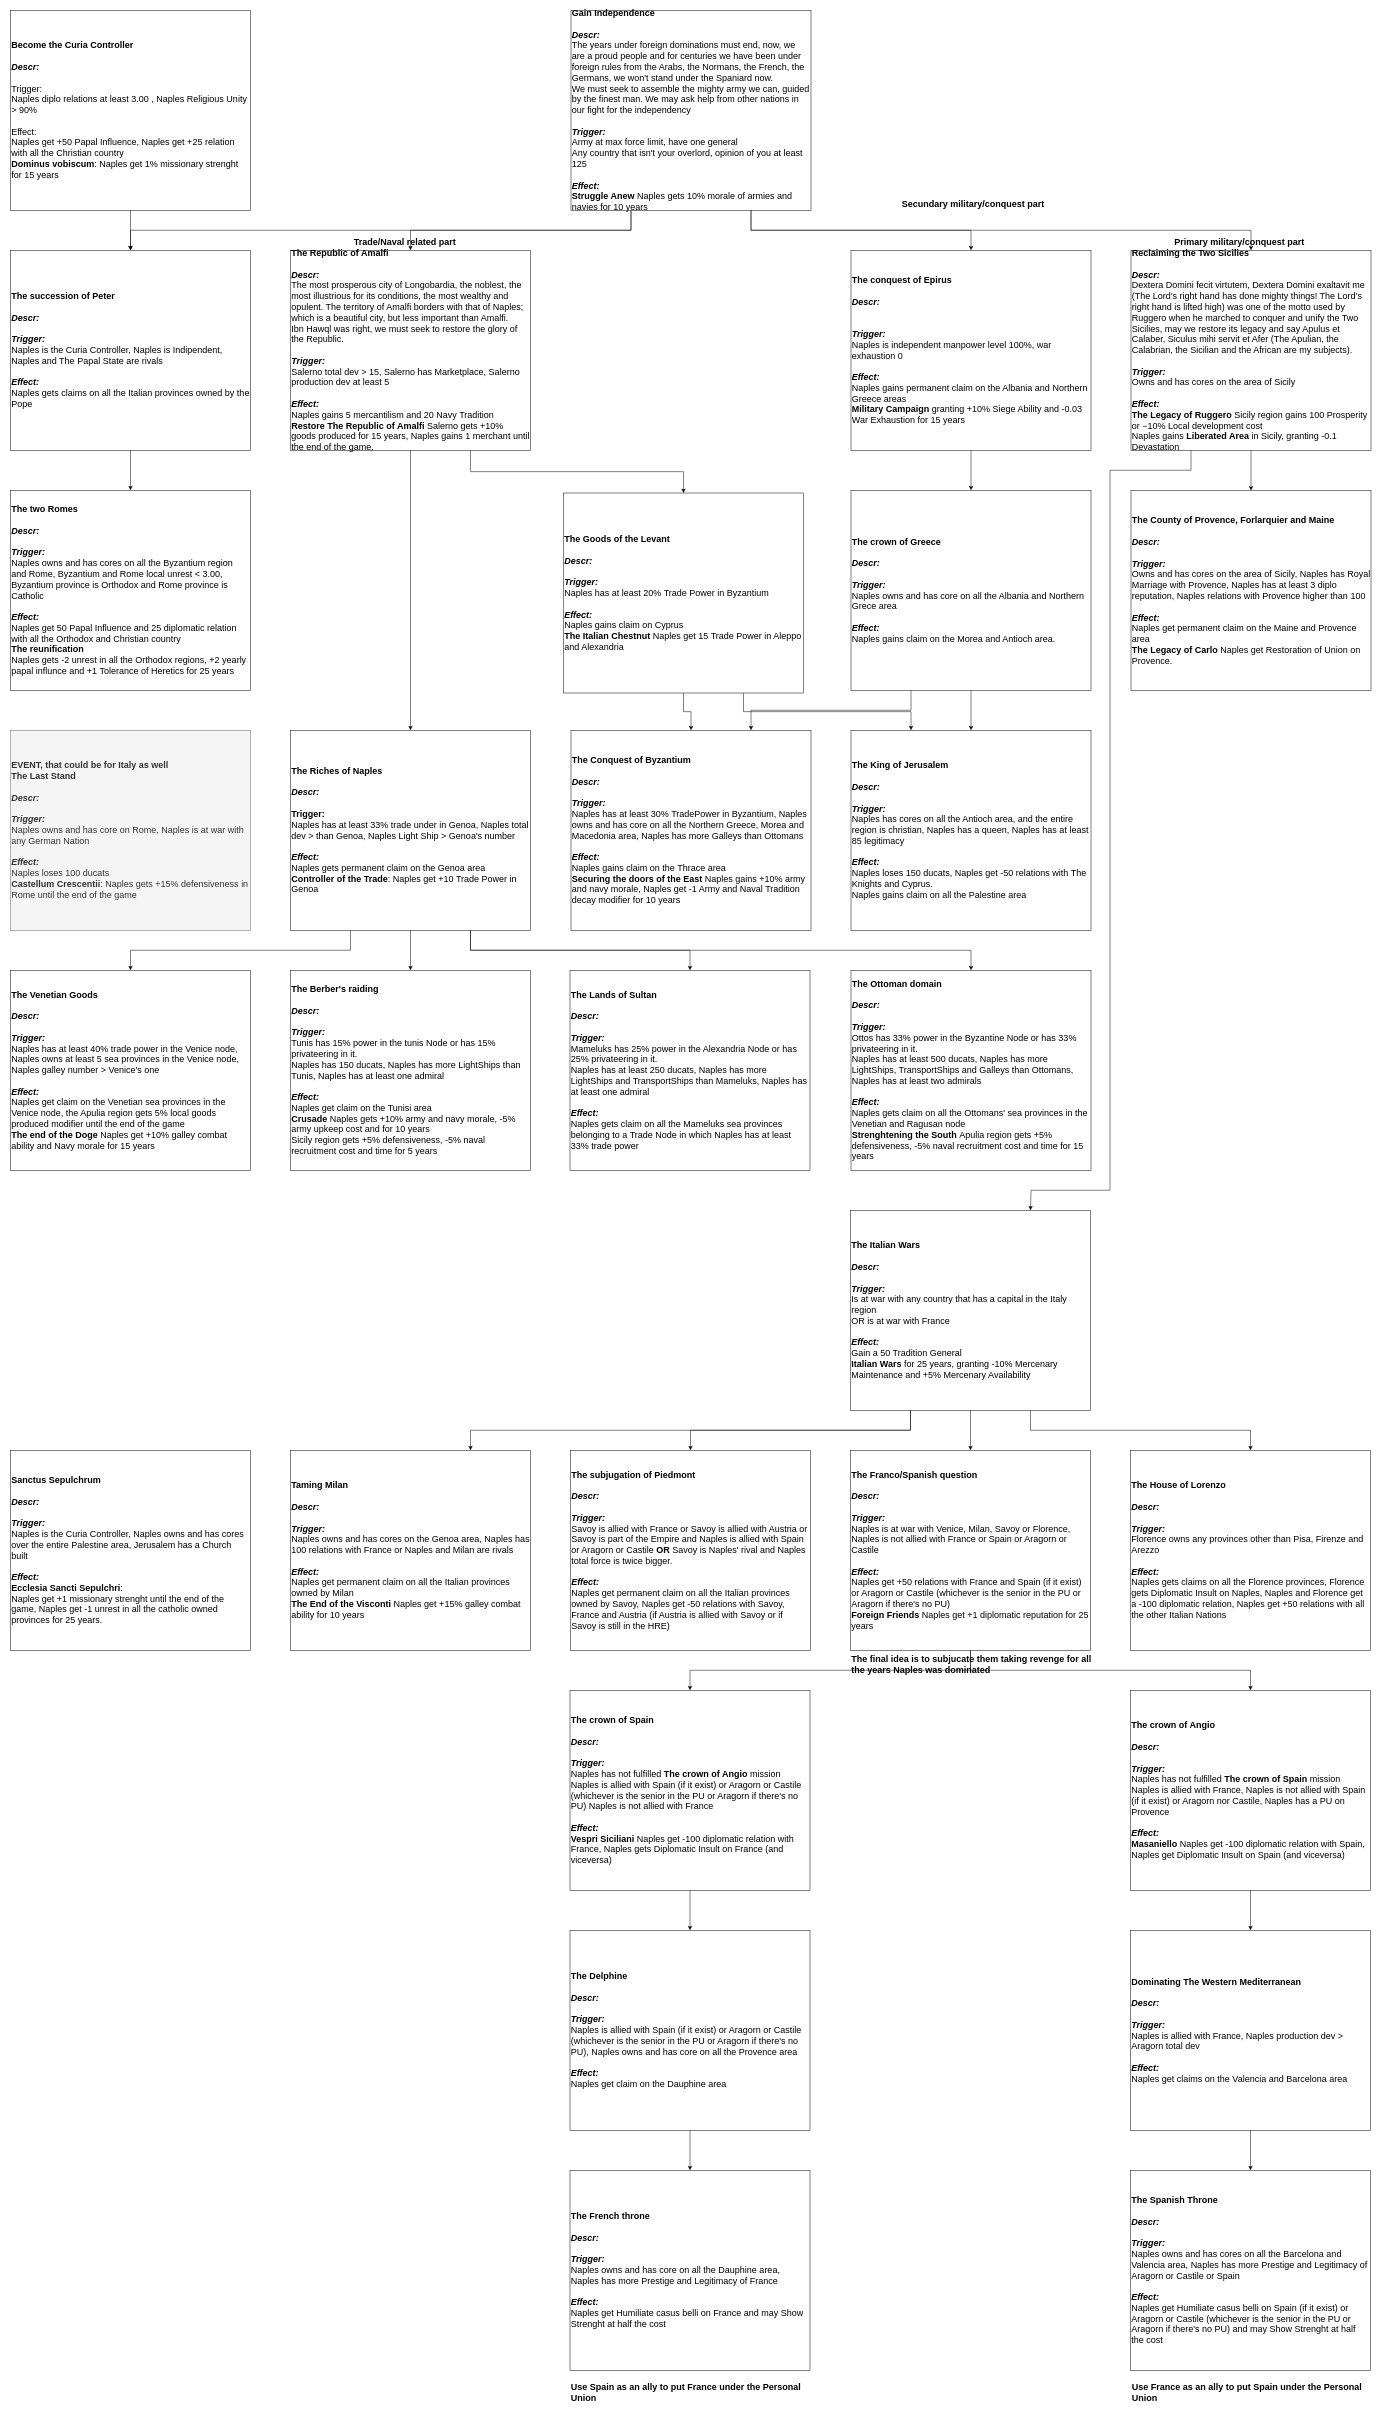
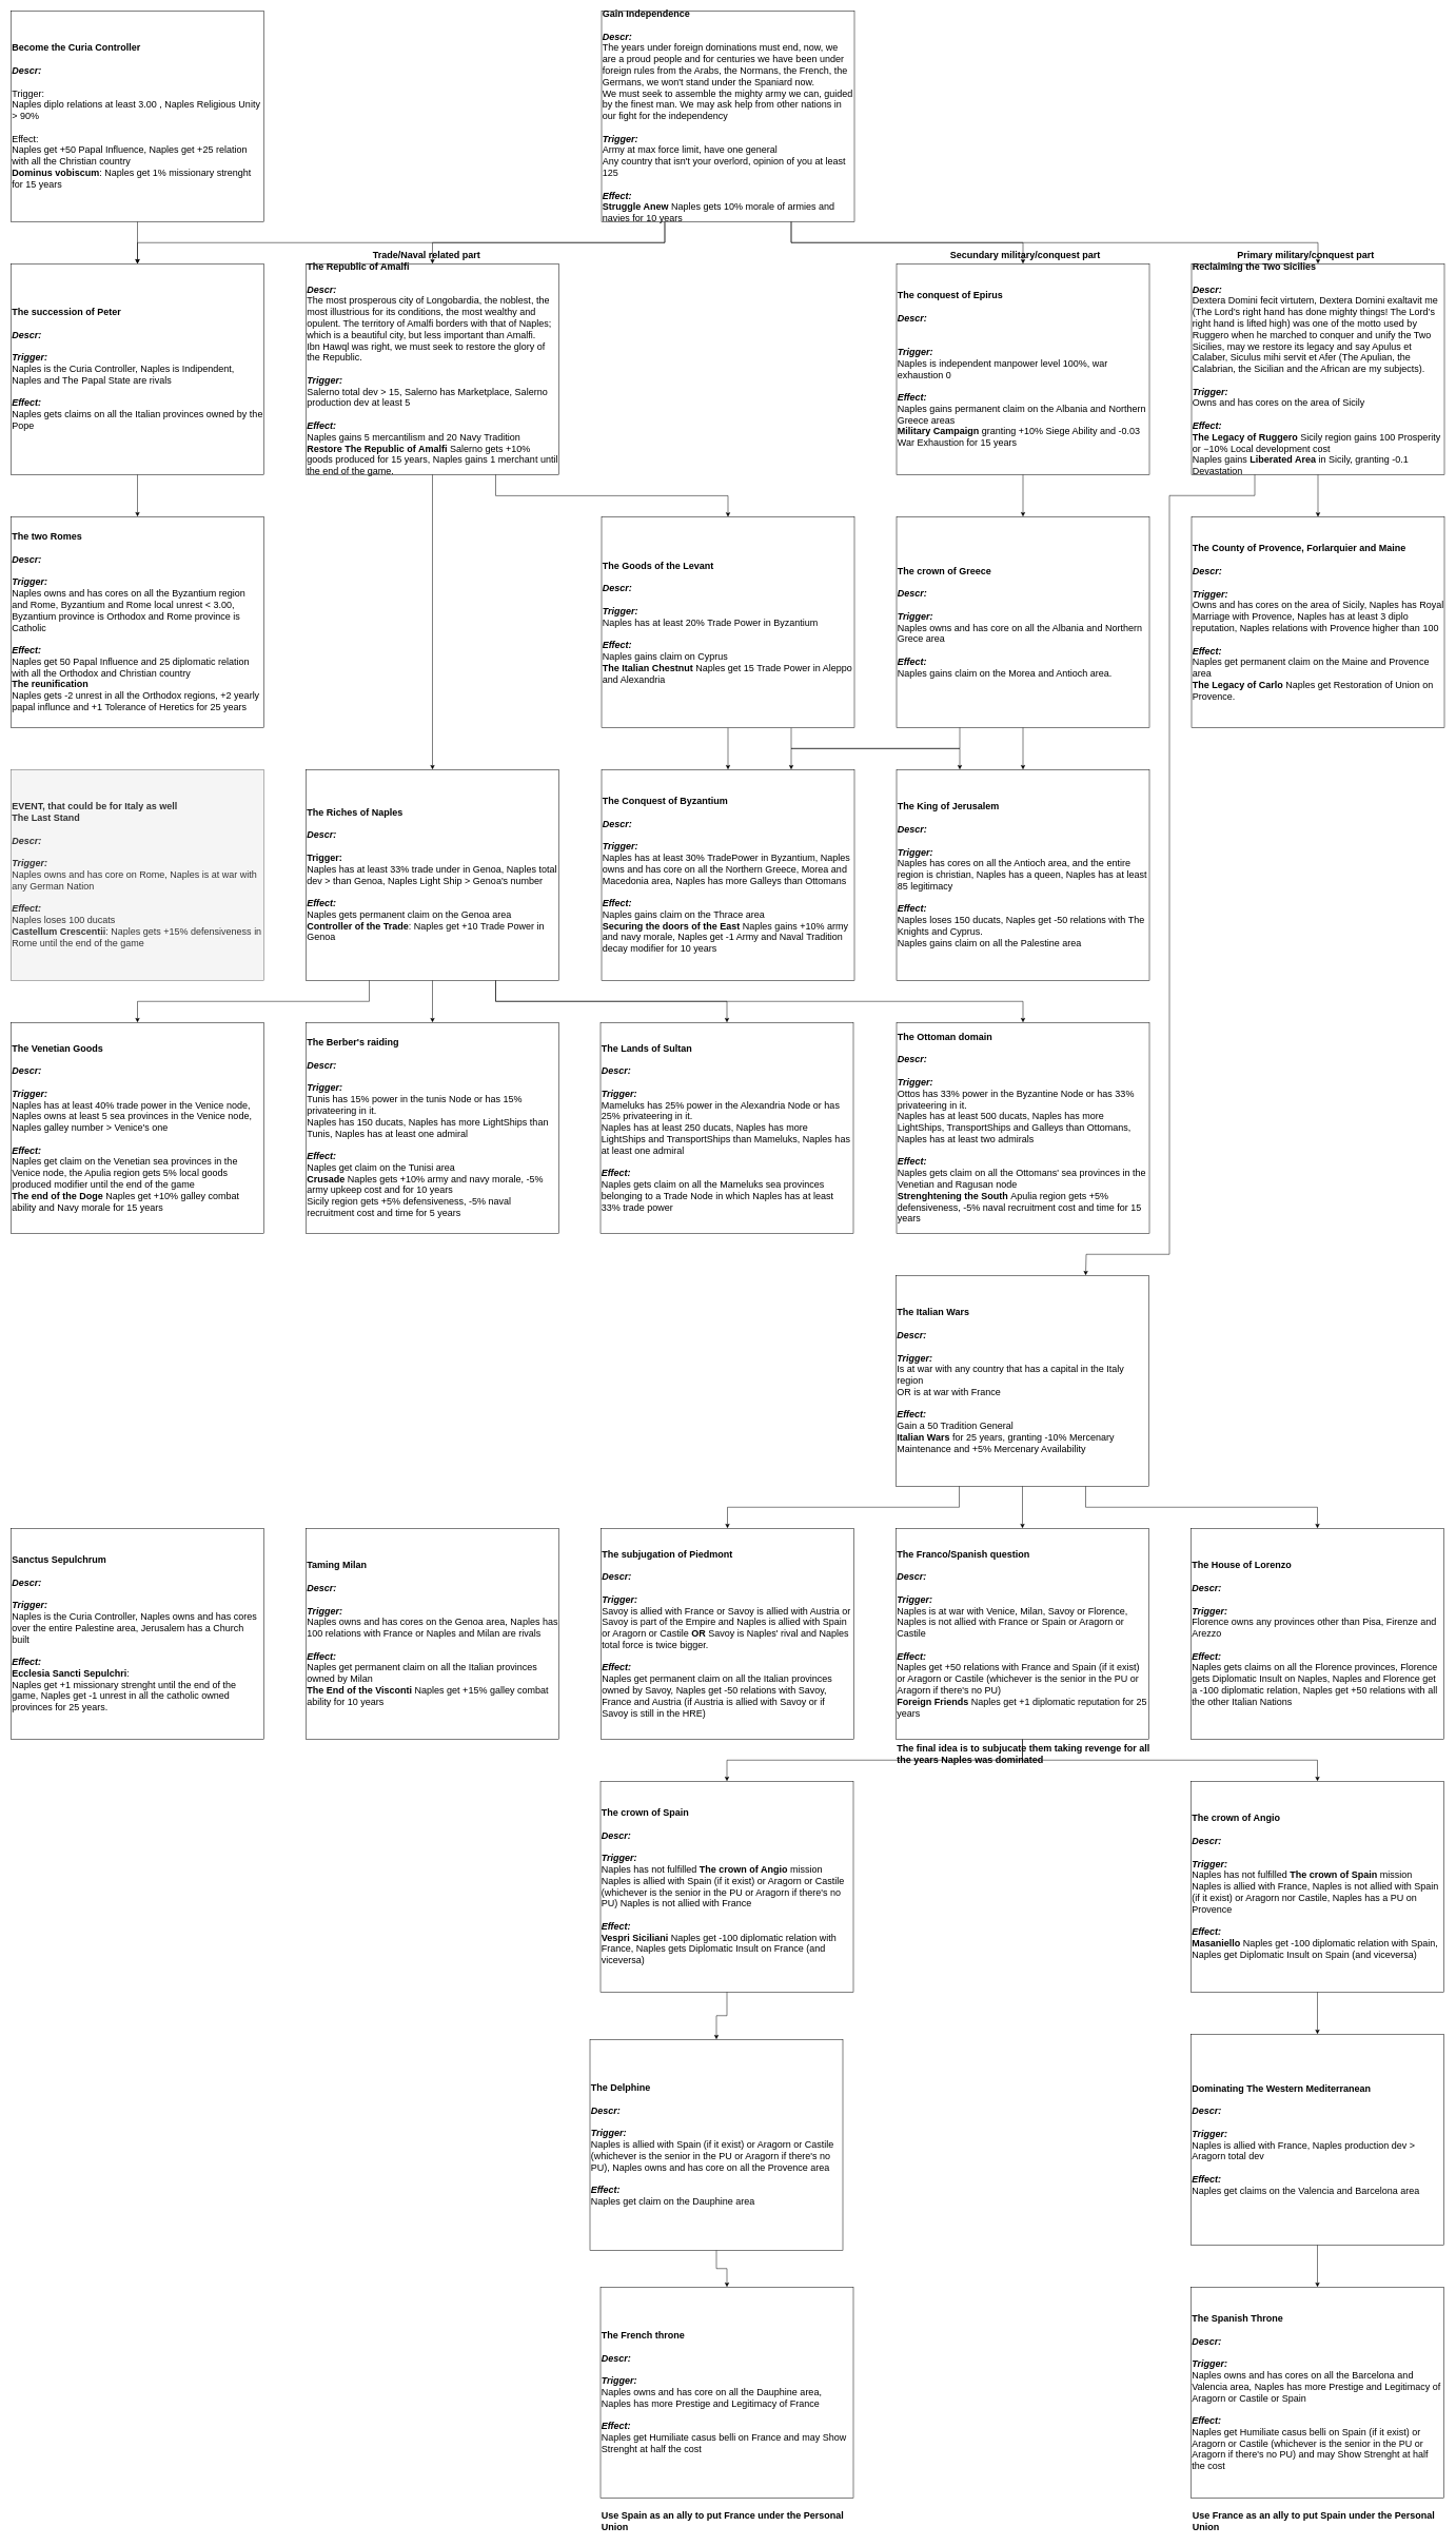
- <mxCell id="69" value="&lt;font style=&quot;font-size: 18px;&quot;&gt;&lt;font style=&quot;font-size: 18px&quot;&gt;Secundary military/conquest part&lt;/font&gt;&lt;br style=&quot;font-size: 18px;&quot;&gt;&lt;/font&gt;" style="text;html=1;resizable=0;points=[];autosize=1;align=left;verticalAlign=top;spacingTop=-4;fontStyle=1;fontSize=18;" parent="1" vertex="1"><mxGeometry x="1801" y="395" width="280" height="20" as="geometry" /></mxCell>
+ <mxCell id="69" value="&lt;font style=&quot;font-size: 18px;&quot;&gt;&lt;font style=&quot;font-size: 18px&quot;&gt;Secundary military/conquest part&lt;/font&gt;&lt;br style=&quot;font-size: 18px;&quot;&gt;&lt;/font&gt;" style="text;html=1;resizable=0;points=[];autosize=1;align=left;verticalAlign=top;spacingTop=-4;fontStyle=1;fontSize=18;" parent="1" vertex="1"><mxGeometry x="1801" y="470" width="280" height="20" as="geometry" /></mxCell>
- <mxCell id="12" value="&lt;div style=&quot;font-size: 18px&quot;&gt;&lt;b style=&quot;font-size: 18px&quot;&gt;The Goods of the Levant&lt;/b&gt;&lt;/div&gt;&lt;div style=&quot;font-size: 18px&quot;&gt;&lt;div&gt;&lt;b&gt;&lt;i&gt;&lt;br class=&quot;Apple-interchange-newline&quot;&gt;Descr:&lt;/i&gt;&lt;/b&gt;&lt;/div&gt;&lt;div&gt;&lt;b&gt;&lt;i&gt;&lt;br&gt;&lt;/i&gt;&lt;/b&gt;&lt;/div&gt;&lt;/div&gt;&lt;div style=&quot;font-size: 18px&quot;&gt;&lt;font style=&quot;font-size: 18px&quot;&gt;&lt;b&gt;&lt;i&gt;Trigger:&lt;/i&gt;&lt;/b&gt;&lt;/font&gt;&lt;/div&gt;&lt;div style=&quot;font-size: 18px&quot;&gt;&lt;font style=&quot;font-size: 18px&quot;&gt;Naples has at least 20% Trade Power in Byzantium&lt;br style=&quot;font-size: 18px&quot;&gt;&lt;/font&gt;&lt;/div&gt;&lt;div style=&quot;font-size: 18px&quot;&gt;&lt;font style=&quot;font-size: 18px&quot;&gt;&lt;br style=&quot;font-size: 18px&quot;&gt;&lt;/font&gt;&lt;/div&gt;&lt;div style=&quot;font-size: 18px&quot;&gt;&lt;font style=&quot;font-size: 18px&quot;&gt;&lt;b&gt;&lt;i&gt;Effect:&lt;/i&gt;&lt;/b&gt;&lt;/font&gt;&lt;/div&gt;&lt;div style=&quot;font-size: 18px&quot;&gt;&lt;font style=&quot;font-size: 18px&quot;&gt;Naples gains claim on Cyprus&lt;/font&gt;&lt;/div&gt;&lt;div style=&quot;font-size: 18px&quot;&gt;&lt;font style=&quot;font-size: 18px&quot;&gt;&lt;span style=&quot;font-size: 18px&quot;&gt;&lt;b style=&quot;font-size: 18px&quot;&gt;The&lt;/b&gt;&lt;/span&gt;&lt;b style=&quot;font-size: 18px&quot;&gt; Italian Chestnut &lt;/b&gt;&lt;span style=&quot;font-size: 18px&quot;&gt;Naples get 15 Trade Power in Aleppo and Alexandria&lt;/span&gt;&lt;/font&gt;&lt;/div&gt;" style="rounded=0;whiteSpace=wrap;html=1;align=left;fontSize=18;" parent="1" vertex="1"><mxGeometry x="1126" y="985.5" width="480" height="400" as="geometry" /></mxCell>
+ <mxCell id="12" value="&lt;div style=&quot;font-size: 18px&quot;&gt;&lt;b style=&quot;font-size: 18px&quot;&gt;The Goods of the Levant&lt;/b&gt;&lt;/div&gt;&lt;div style=&quot;font-size: 18px&quot;&gt;&lt;div&gt;&lt;b&gt;&lt;i&gt;&lt;br class=&quot;Apple-interchange-newline&quot;&gt;Descr:&lt;/i&gt;&lt;/b&gt;&lt;/div&gt;&lt;div&gt;&lt;b&gt;&lt;i&gt;&lt;br&gt;&lt;/i&gt;&lt;/b&gt;&lt;/div&gt;&lt;/div&gt;&lt;div style=&quot;font-size: 18px&quot;&gt;&lt;font style=&quot;font-size: 18px&quot;&gt;&lt;b&gt;&lt;i&gt;Trigger:&lt;/i&gt;&lt;/b&gt;&lt;/font&gt;&lt;/div&gt;&lt;div style=&quot;font-size: 18px&quot;&gt;&lt;font style=&quot;font-size: 18px&quot;&gt;Naples has at least 20% Trade Power in Byzantium&lt;br style=&quot;font-size: 18px&quot;&gt;&lt;/font&gt;&lt;/div&gt;&lt;div style=&quot;font-size: 18px&quot;&gt;&lt;font style=&quot;font-size: 18px&quot;&gt;&lt;br style=&quot;font-size: 18px&quot;&gt;&lt;/font&gt;&lt;/div&gt;&lt;div style=&quot;font-size: 18px&quot;&gt;&lt;font style=&quot;font-size: 18px&quot;&gt;&lt;b&gt;&lt;i&gt;Effect:&lt;/i&gt;&lt;/b&gt;&lt;/font&gt;&lt;/div&gt;&lt;div style=&quot;font-size: 18px&quot;&gt;&lt;font style=&quot;font-size: 18px&quot;&gt;Naples gains claim on Cyprus&lt;/font&gt;&lt;/div&gt;&lt;div style=&quot;font-size: 18px&quot;&gt;&lt;font style=&quot;font-size: 18px&quot;&gt;&lt;span style=&quot;font-size: 18px&quot;&gt;&lt;b style=&quot;font-size: 18px&quot;&gt;The&lt;/b&gt;&lt;/span&gt;&lt;b style=&quot;font-size: 18px&quot;&gt; Italian Chestnut &lt;/b&gt;&lt;span style=&quot;font-size: 18px&quot;&gt;Naples get 15 Trade Power in Aleppo and Alexandria&lt;/span&gt;&lt;/font&gt;&lt;/div&gt;" style="rounded=0;whiteSpace=wrap;html=1;align=left;fontSize=18;" parent="1" vertex="1"><mxGeometry x="1141" y="980.5" width="480" height="400" as="geometry" /></mxCell>
- <mxCell id="29" style="edgeStyle=orthogonalEdgeStyle;rounded=0;orthogonalLoop=1;jettySize=auto;html=1;exitX=0.25;exitY=1;exitDx=0;exitDy=0;entryX=0.75;entryY=0;entryDx=0;entryDy=0;fontSize=18;" parent="1" source="33" target="21" edge="1"><mxGeometry relative="1" as="geometry" /></mxCell>
- <mxCell id="42" value="&lt;b style=&quot;font-size: 18px&quot;&gt;The Delphine&lt;br style=&quot;font-size: 18px&quot;&gt;&lt;/b&gt;&lt;div&gt;&lt;b&gt;&lt;i&gt;&lt;br class=&quot;Apple-interchange-newline&quot;&gt;Descr:&lt;/i&gt;&lt;/b&gt;&lt;/div&gt;&lt;div&gt;&lt;b&gt;&lt;i&gt;&lt;br&gt;&lt;/i&gt;&lt;/b&gt;&lt;/div&gt;&lt;div style=&quot;font-size: 18px&quot;&gt;&lt;/div&gt;&lt;b style=&quot;font-style: italic&quot;&gt;Trigger:&lt;/b&gt;&lt;br style=&quot;font-size: 18px&quot;&gt;Naples is allied with Spain (if it exist) or Aragorn or Castile (whichever is the senior in the PU&amp;nbsp;or Aragorn if there's no PU), Naples owns and has core on all the Provence area&lt;br style=&quot;font-size: 18px&quot;&gt;&lt;br style=&quot;font-size: 18px&quot;&gt;&lt;div style=&quot;font-size: 18px&quot;&gt;&lt;b&gt;&lt;i&gt;Effect:&lt;/i&gt;&lt;/b&gt;&lt;/div&gt;&lt;div style=&quot;font-size: 18px&quot;&gt;Naples get claim on the Dauphine area&lt;/div&gt;" style="rounded=0;whiteSpace=wrap;html=1;align=left;fontSize=18;" parent="1" vertex="1"><mxGeometry x="1139" y="3860" width="480" height="400" as="geometry" /></mxCell>
+ <mxCell id="42" value="&lt;b style=&quot;font-size: 18px&quot;&gt;The Delphine&lt;br style=&quot;font-size: 18px&quot;&gt;&lt;/b&gt;&lt;div&gt;&lt;b&gt;&lt;i&gt;&lt;br class=&quot;Apple-interchange-newline&quot;&gt;Descr:&lt;/i&gt;&lt;/b&gt;&lt;/div&gt;&lt;div&gt;&lt;b&gt;&lt;i&gt;&lt;br&gt;&lt;/i&gt;&lt;/b&gt;&lt;/div&gt;&lt;div style=&quot;font-size: 18px&quot;&gt;&lt;/div&gt;&lt;b style=&quot;font-style: italic&quot;&gt;Trigger:&lt;/b&gt;&lt;br style=&quot;font-size: 18px&quot;&gt;Naples is allied with Spain (if it exist) or Aragorn or Castile (whichever is the senior in the PU&amp;nbsp;or Aragorn if there's no PU), Naples owns and has core on all the Provence area&lt;br style=&quot;font-size: 18px&quot;&gt;&lt;br style=&quot;font-size: 18px&quot;&gt;&lt;div style=&quot;font-size: 18px&quot;&gt;&lt;b&gt;&lt;i&gt;Effect:&lt;/i&gt;&lt;/b&gt;&lt;/div&gt;&lt;div style=&quot;font-size: 18px&quot;&gt;Naples get claim on the Dauphine area&lt;/div&gt;" style="rounded=0;whiteSpace=wrap;html=1;align=left;fontSize=18;" parent="1" vertex="1"><mxGeometry x="1119" y="3870" width="480" height="400" as="geometry" /></mxCell>
